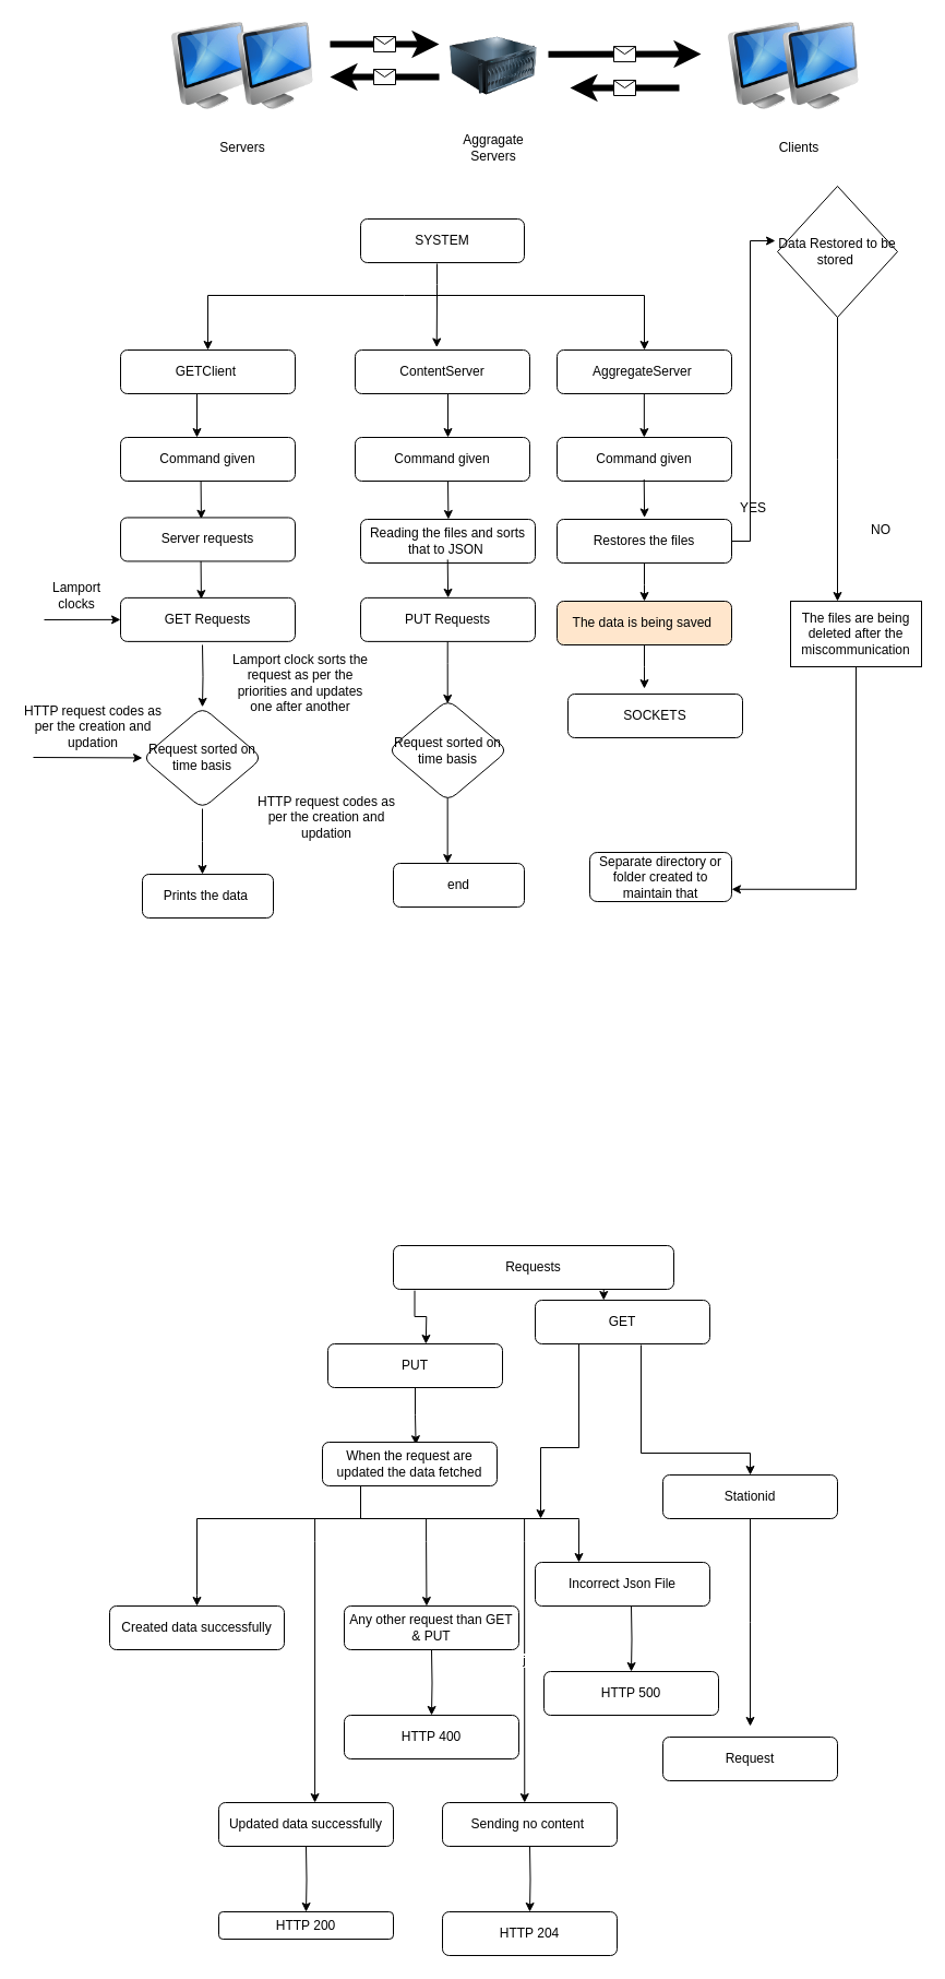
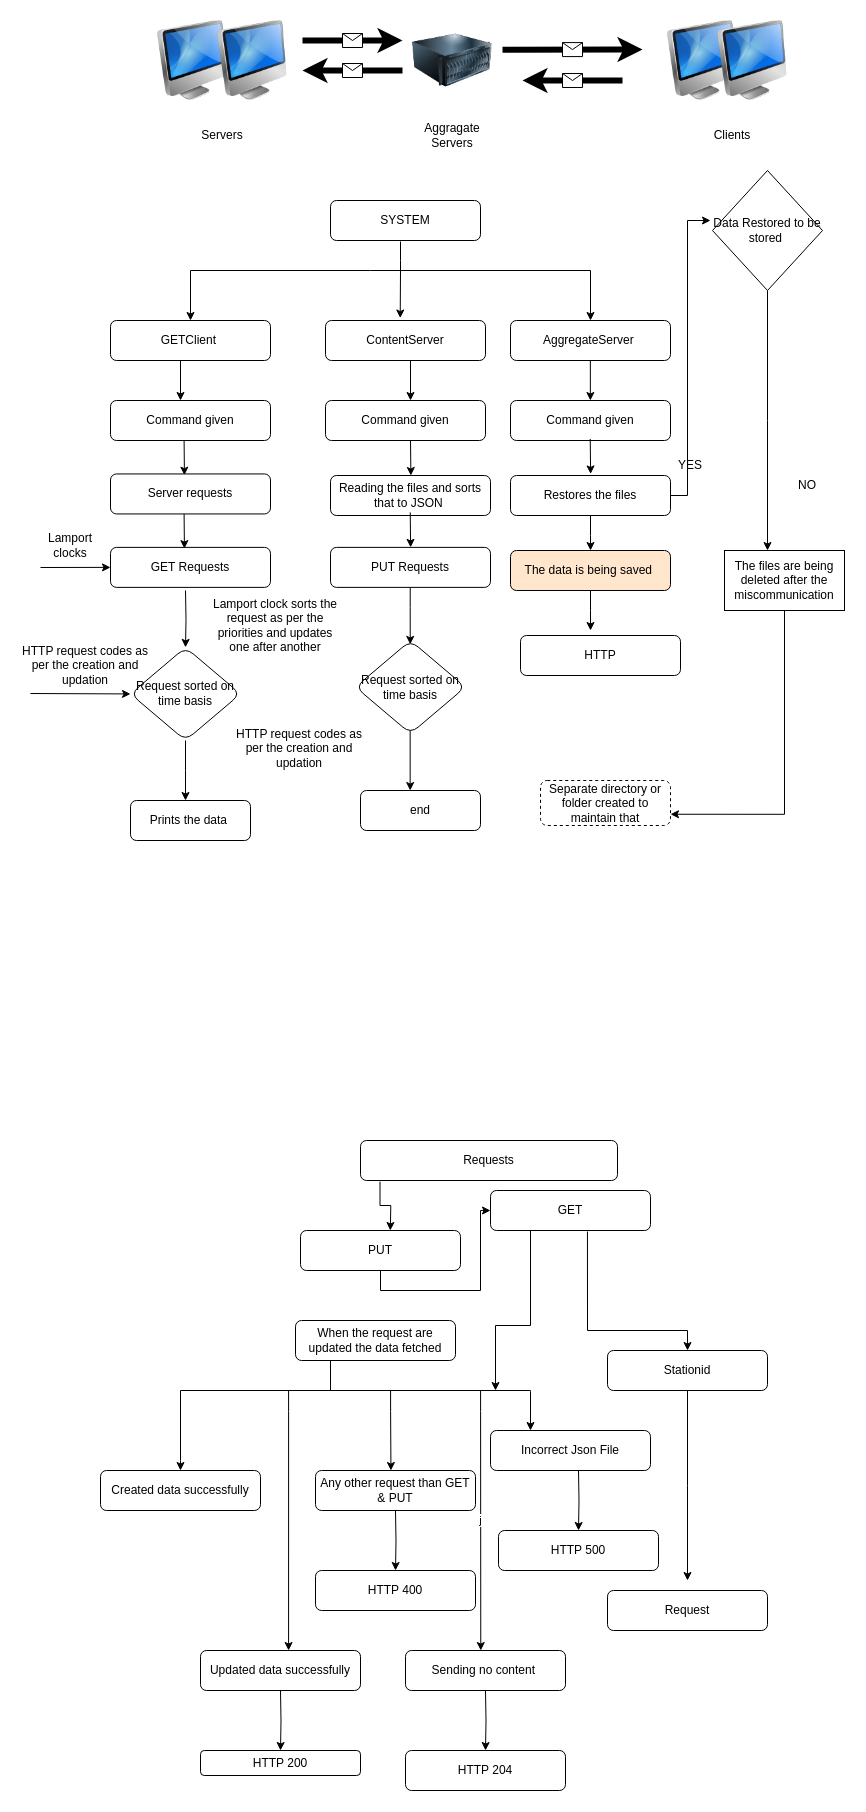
- <mxCell id="66" value="SOCKETS" style="rounded=1;whiteSpace=wrap;html=1;" parent="1" vertex="1"><mxGeometry x="520" y="635" width="160" height="40" as="geometry" /></mxCell>
+ <mxCell id="66" value="HTTP" style="rounded=1;whiteSpace=wrap;html=1;" parent="1" vertex="1"><mxGeometry x="520" y="635" width="160" height="40" as="geometry" /></mxCell>
- <mxCell id="63" value="Separate directory or folder created to maintain that" style="rounded=1;whiteSpace=wrap;html=1;" parent="1" vertex="1"><mxGeometry x="540" y="780" width="130" height="45" as="geometry" /></mxCell>
+ <mxCell id="63" value="Separate directory or folder created to maintain that" style="rounded=1;whiteSpace=wrap;html=1;dashed=1;" parent="1" vertex="1"><mxGeometry x="540" y="780" width="130" height="45" as="geometry" /></mxCell>
- <mxCell id="68" value="" style="edgeStyle=orthogonalEdgeStyle;rounded=0;orthogonalLoop=1;jettySize=auto;html=1;exitX=0.75;exitY=1;exitDx=0;exitDy=0;" parent="1" source="69" target="72" edge="1"><mxGeometry relative="1" as="geometry"><Array as="points"><mxPoint x="553" y="1210" /><mxPoint x="607" y="1210" /></Array></mxGeometry></mxCell>
- <mxCell id="70" value="" style="edgeStyle=orthogonalEdgeStyle;rounded=0;orthogonalLoop=1;jettySize=auto;html=1;exitX=0.5;exitY=1;exitDx=0;exitDy=0;entryX=0.535;entryY=0.056;entryDx=0;entryDy=0;entryPerimeter=0;" parent="1" source="71" target="73" edge="1"><mxGeometry relative="1" as="geometry"><mxPoint x="380" y="1310" as="targetPoint" /></mxGeometry></mxCell>
+ <mxCell id="70" value="" style="edgeStyle=orthogonalEdgeStyle;rounded=0;orthogonalLoop=1;jettySize=auto;html=1;exitX=0.5;exitY=1;exitDx=0;exitDy=0;" parent="1" source="71" target="72" edge="1"><mxGeometry relative="1" as="geometry"><mxPoint x="380" y="1310" as="targetPoint" /></mxGeometry></mxCell>
